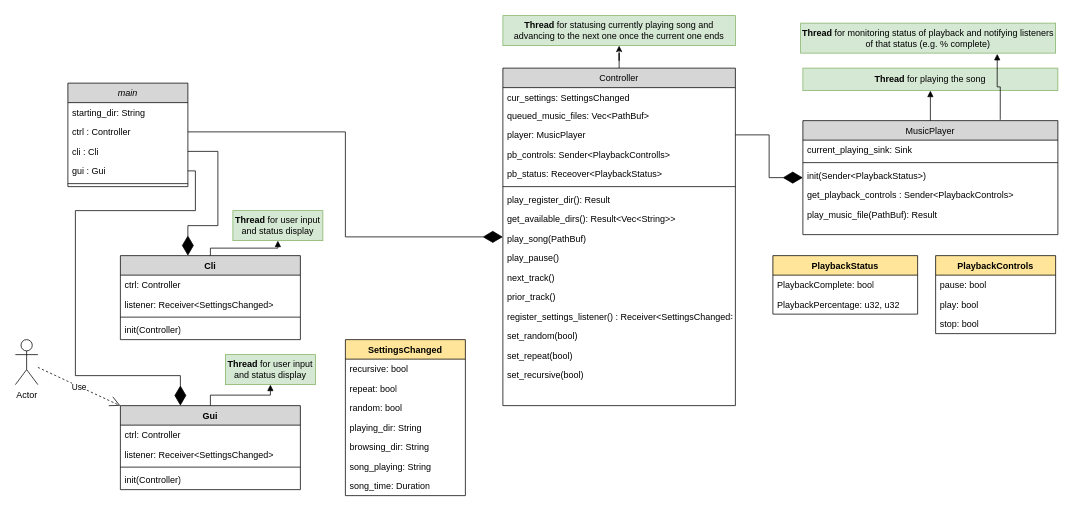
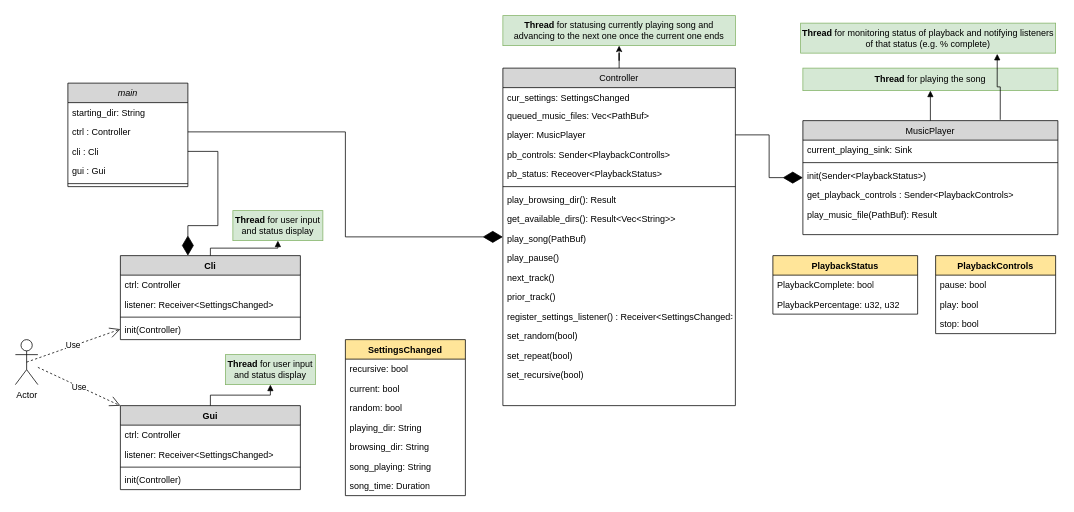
- <mxCell id="22" value="play_register_dir(): Result" style="text;align=left;verticalAlign=top;spacingLeft=4;spacingRight=4;overflow=hidden;rotatable=0;points=[[0,0.5],[1,0.5]];portConstraint=eastwest;" parent="15" vertex="1"><mxGeometry y="162" width="310" height="26" as="geometry" /></mxCell>
+ <mxCell id="22" value="play_browsing_dir(): Result" style="text;align=left;verticalAlign=top;spacingLeft=4;spacingRight=4;overflow=hidden;rotatable=0;points=[[0,0.5],[1,0.5]];portConstraint=eastwest;" parent="15" vertex="1"><mxGeometry y="162" width="310" height="26" as="geometry" /></mxCell>
- <mxCell id="45" value="" style="endArrow=diamondThin;endFill=1;endSize=24;html=1;rounded=0;edgeStyle=orthogonalEdgeStyle;" parent="1" source="6" target="40" edge="1"><mxGeometry width="160" relative="1" as="geometry"><mxPoint x="80" y="240" as="sourcePoint" /><mxPoint x="550" y="360" as="targetPoint" /><Array as="points"><mxPoint x="260" y="227" /><mxPoint x="260" y="280" /><mxPoint x="100" y="280" /><mxPoint x="100" y="500" /><mxPoint x="240" y="500" /></Array></mxGeometry></mxCell>
+ <mxCell id="62" value="Use" style="endArrow=open;endSize=12;dashed=1;html=1;rounded=0;exitX=0.5;exitY=0.5;exitDx=0;exitDy=0;exitPerimeter=0;" parent="1" source="61" target="34" edge="1"><mxGeometry width="160" relative="1" as="geometry"><mxPoint x="-30" y="550" as="sourcePoint" /><mxPoint x="130" y="550" as="targetPoint" /></mxGeometry></mxCell>
- <mxCell id="48" value="repeat: bool" style="text;strokeColor=none;fillColor=none;align=left;verticalAlign=top;spacingLeft=4;spacingRight=4;overflow=hidden;rotatable=0;points=[[0,0.5],[1,0.5]];portConstraint=eastwest;whiteSpace=wrap;html=1;" parent="46" vertex="1"><mxGeometry y="52" width="160" height="26" as="geometry" /></mxCell>
+ <mxCell id="48" value="current: bool" style="text;strokeColor=none;fillColor=none;align=left;verticalAlign=top;spacingLeft=4;spacingRight=4;overflow=hidden;rotatable=0;points=[[0,0.5],[1,0.5]];portConstraint=eastwest;whiteSpace=wrap;html=1;" parent="46" vertex="1"><mxGeometry y="52" width="160" height="26" as="geometry" /></mxCell>
